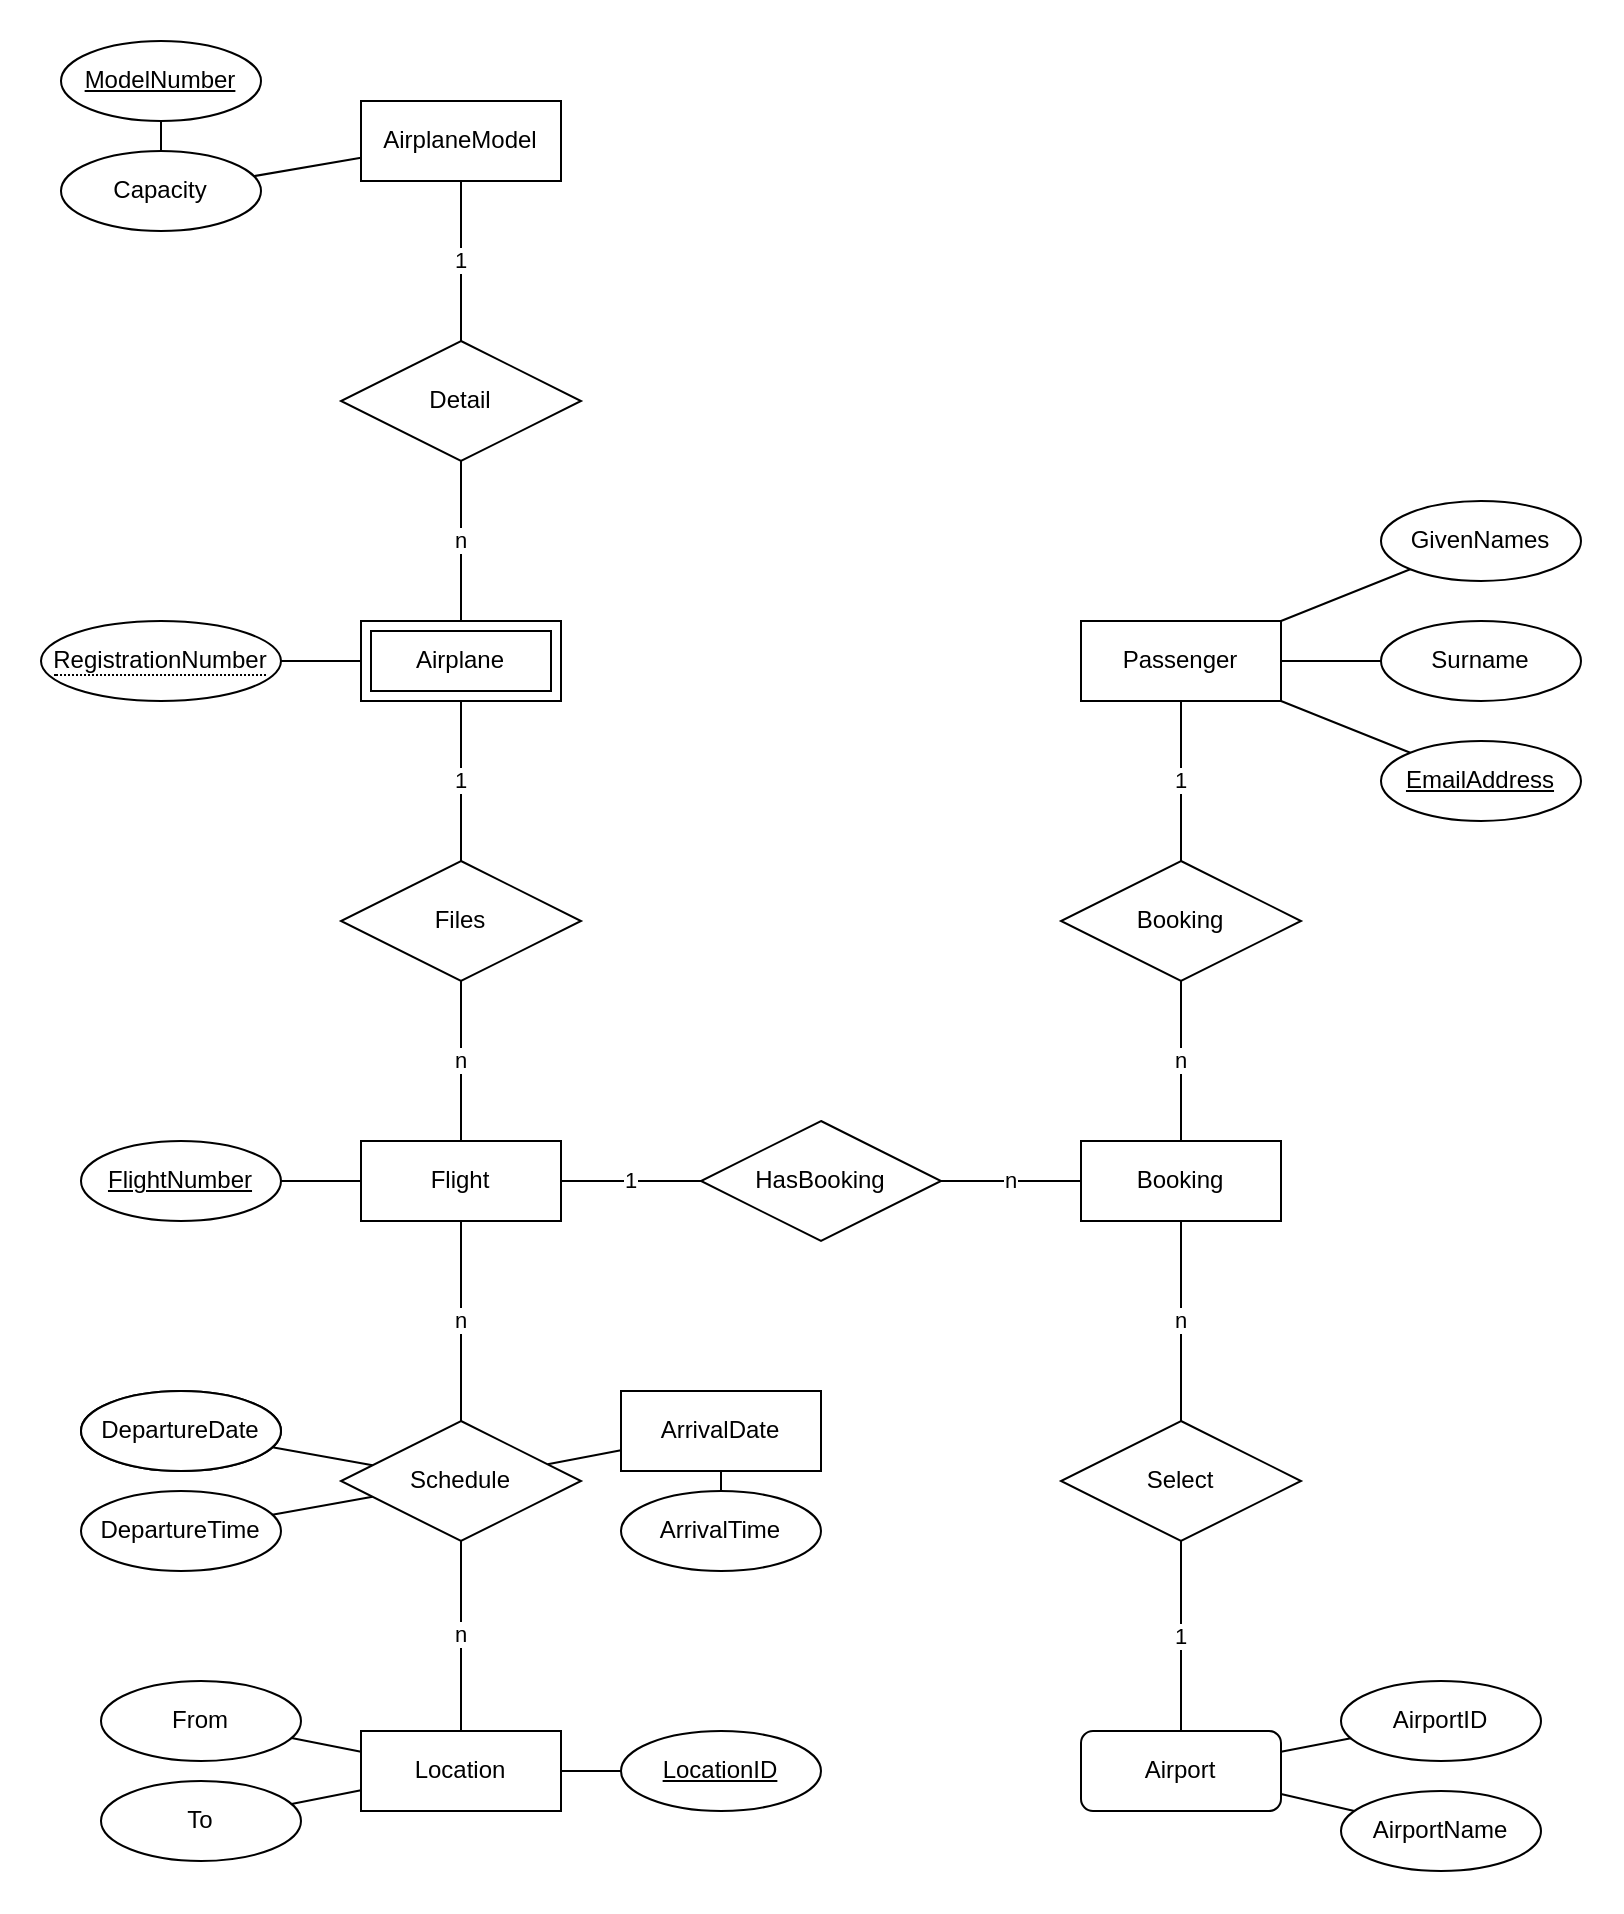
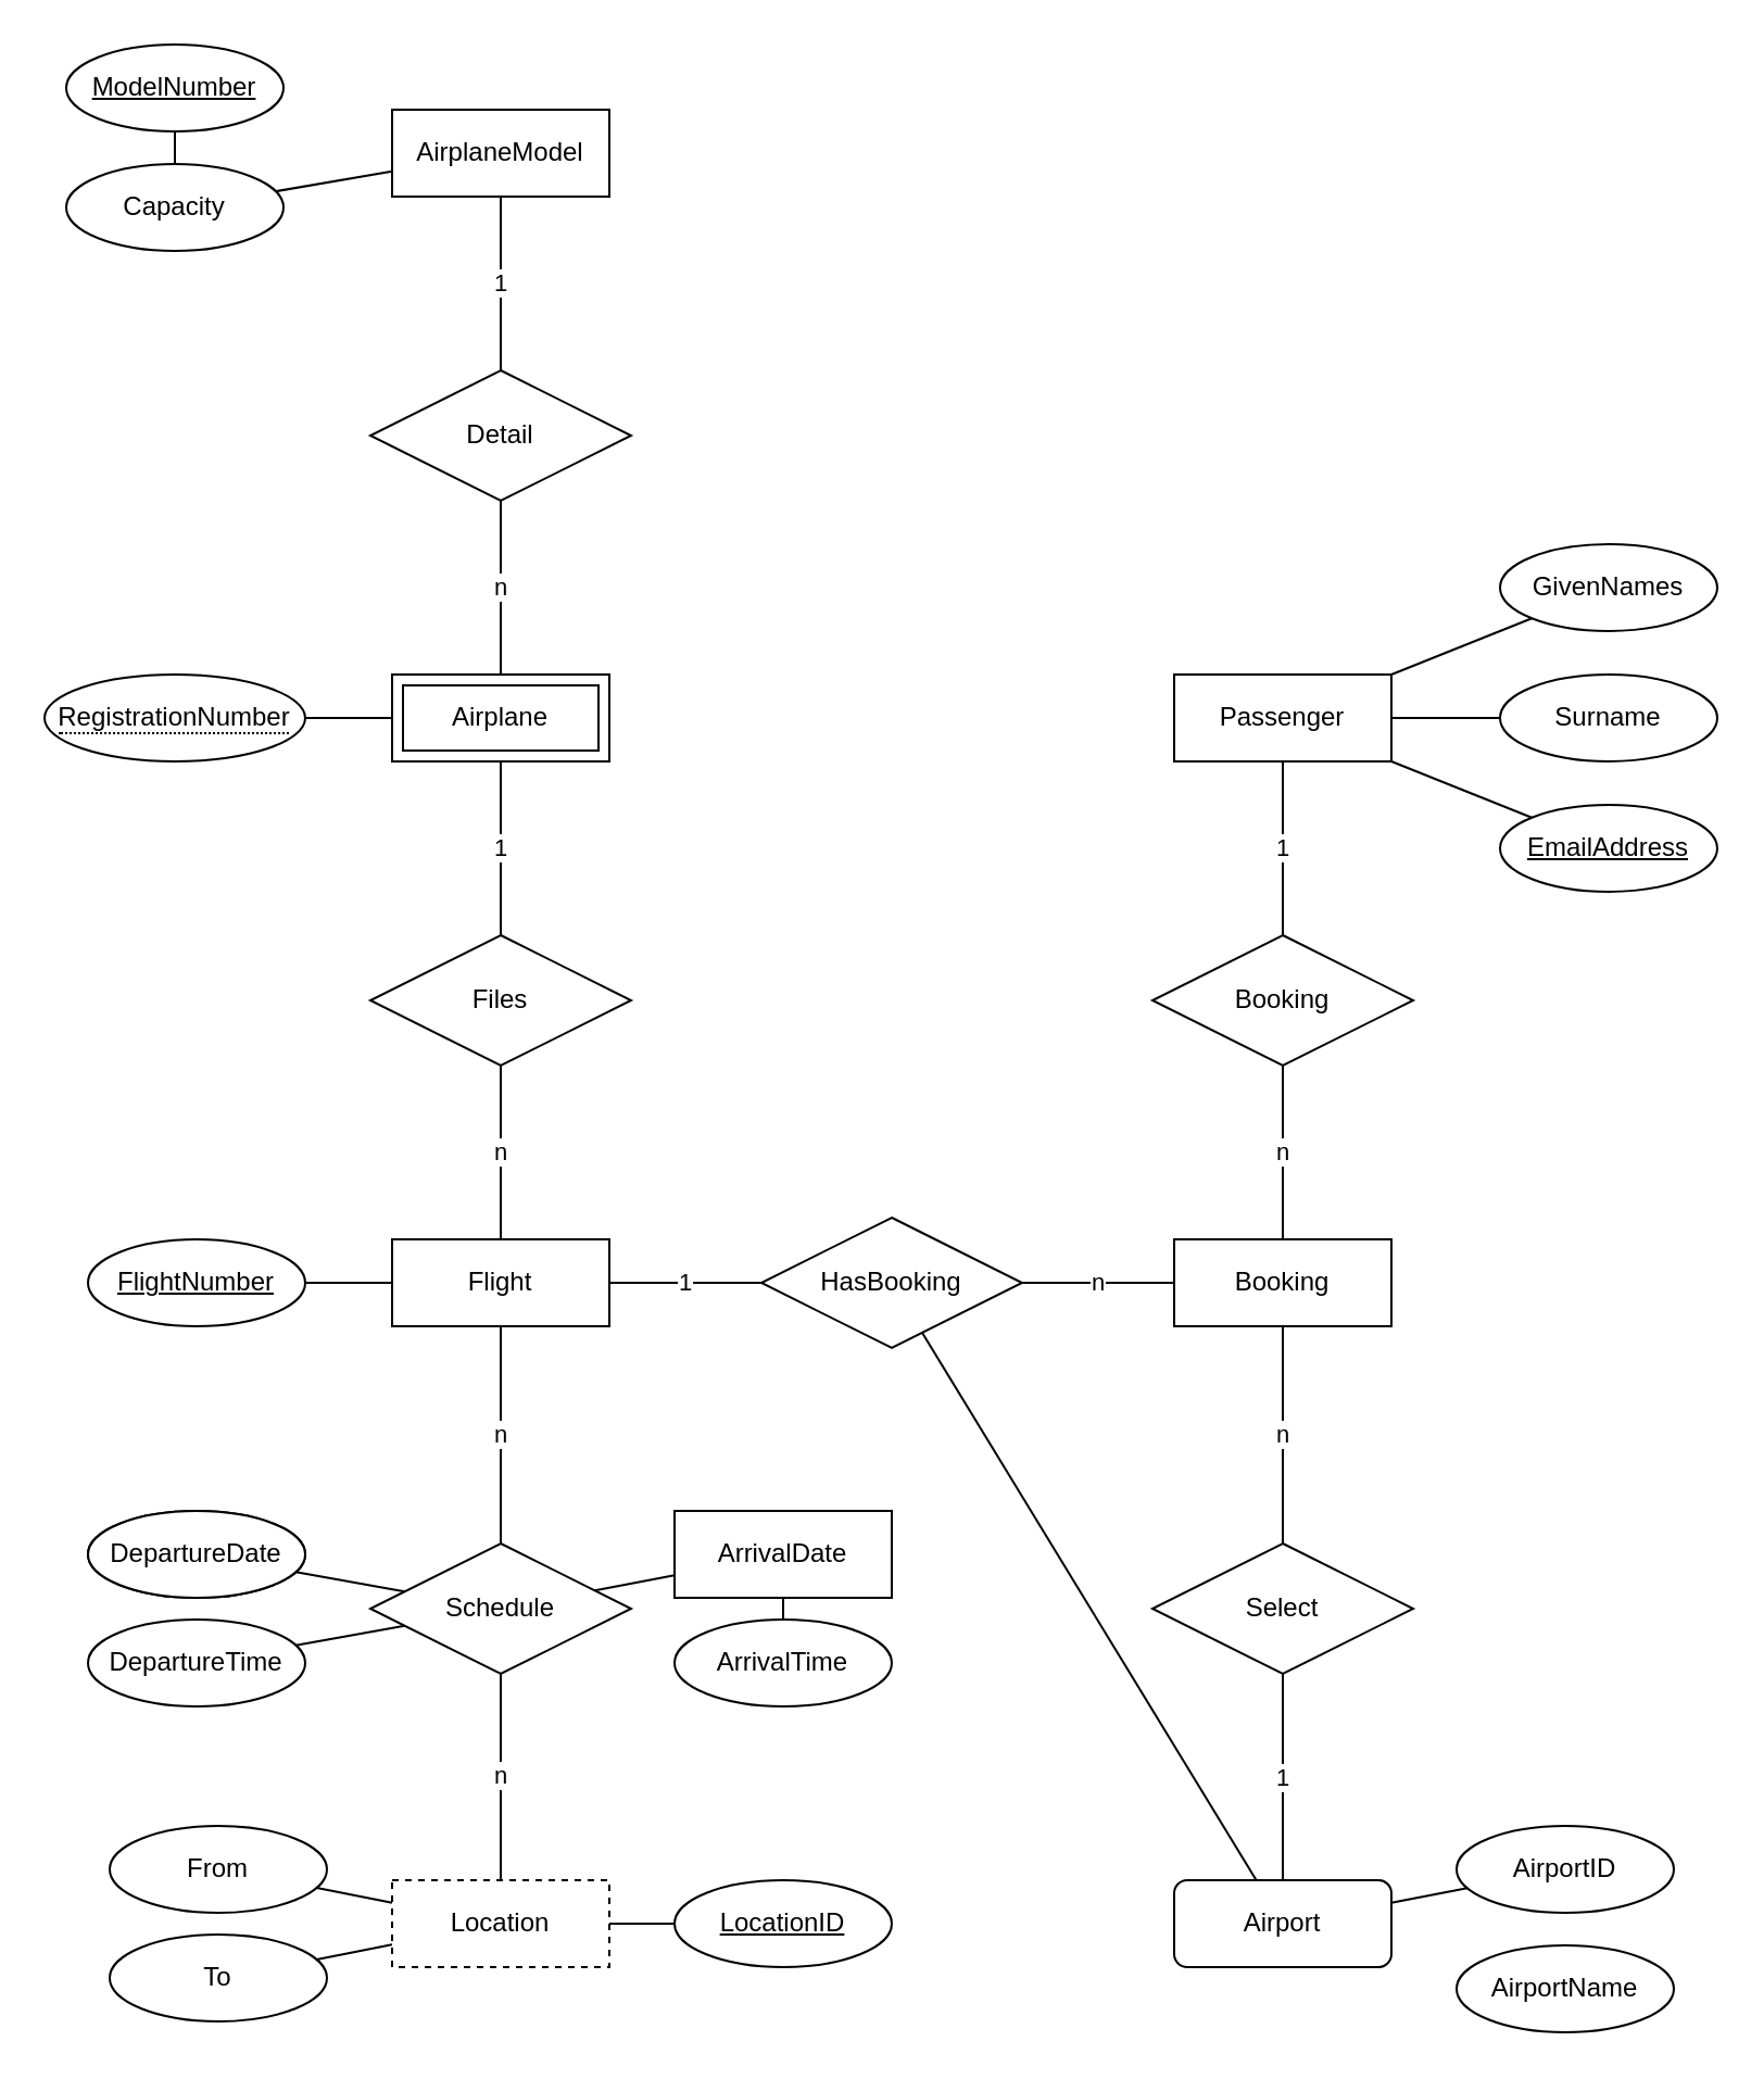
- <mxCell id="43" value="Location" style="whiteSpace=wrap;html=1;align=center;" parent="1" vertex="1"><mxGeometry x="180" y="865" width="100" height="40" as="geometry" /></mxCell>
+ <mxCell id="43" value="Location" style="whiteSpace=wrap;html=1;align=center;dashed=1;" parent="1" vertex="1"><mxGeometry x="180" y="865" width="100" height="40" as="geometry" /></mxCell>
- <mxCell id="58" style="edgeStyle=none;rounded=0;orthogonalLoop=1;jettySize=auto;html=1;endArrow=none;endFill=0;" edge="1" parent="1" source="59" target="61"><mxGeometry relative="1" as="geometry" /></mxCell>
+ <mxCell id="58" style="edgeStyle=none;rounded=0;orthogonalLoop=1;jettySize=auto;html=1;endArrow=none;endFill=0;" edge="1" parent="1" source="59" target="12"><mxGeometry relative="1" as="geometry" /></mxCell>
